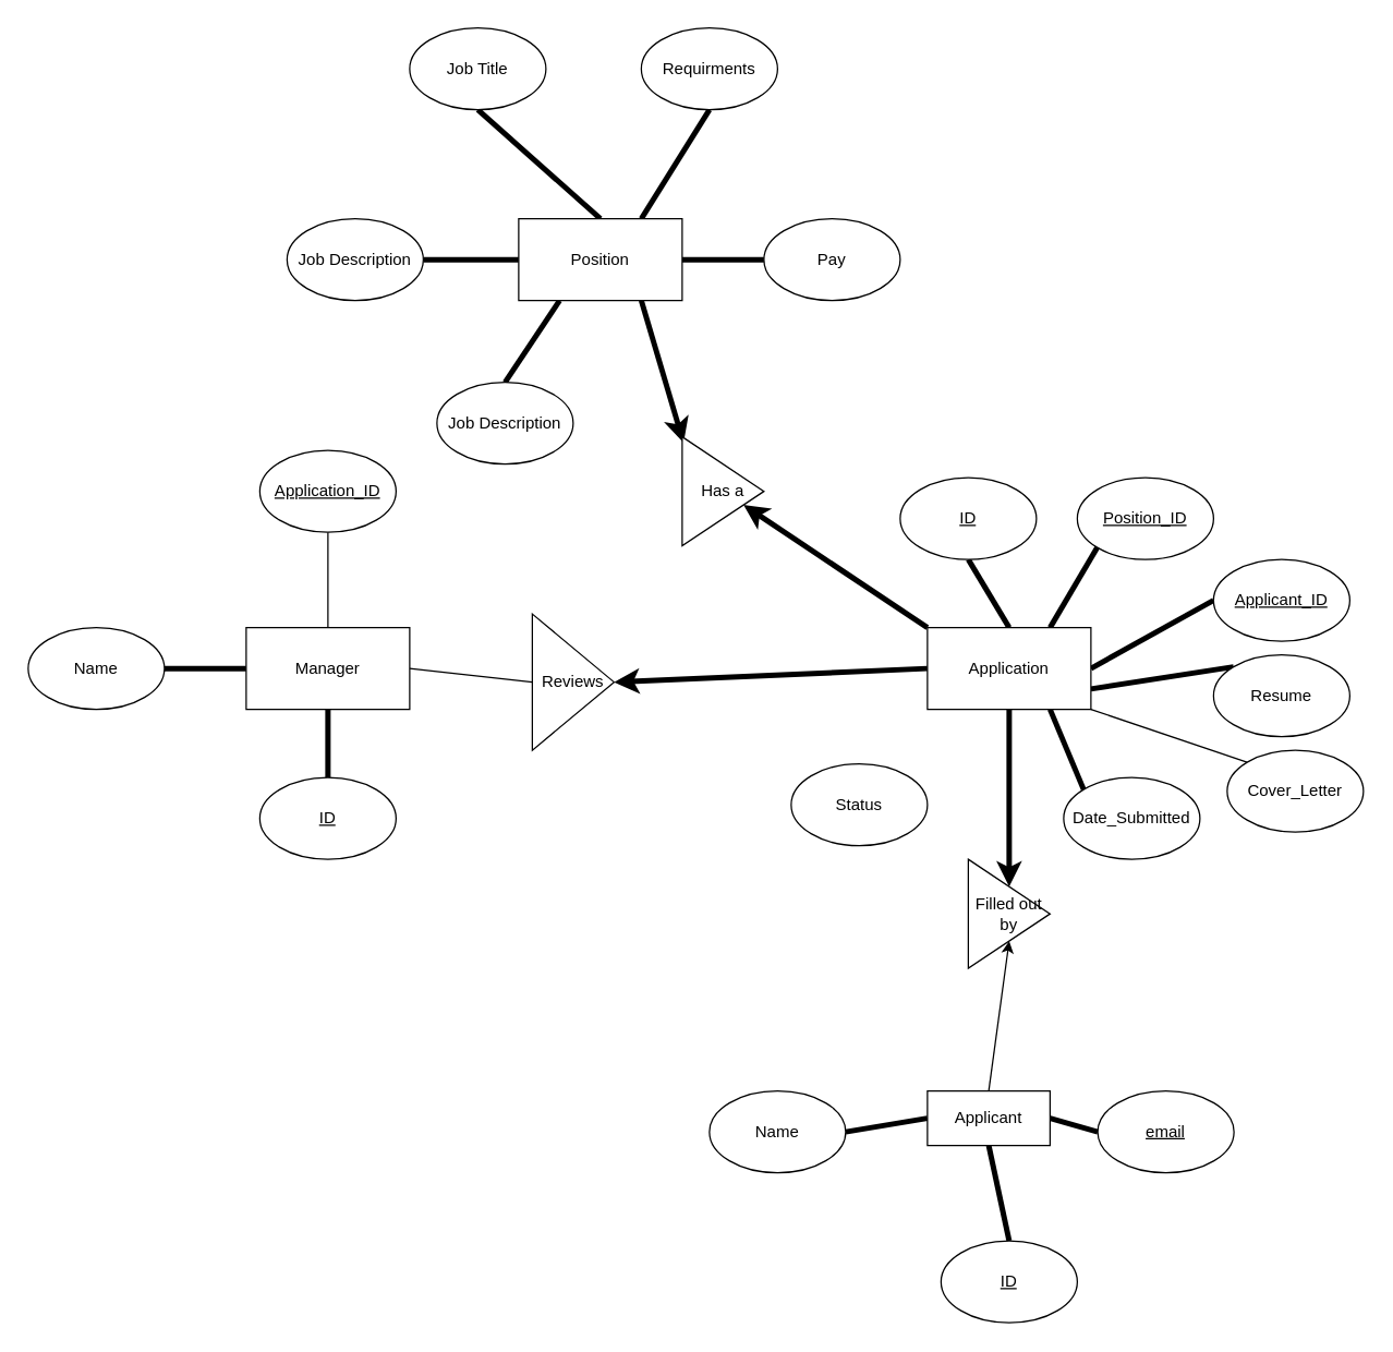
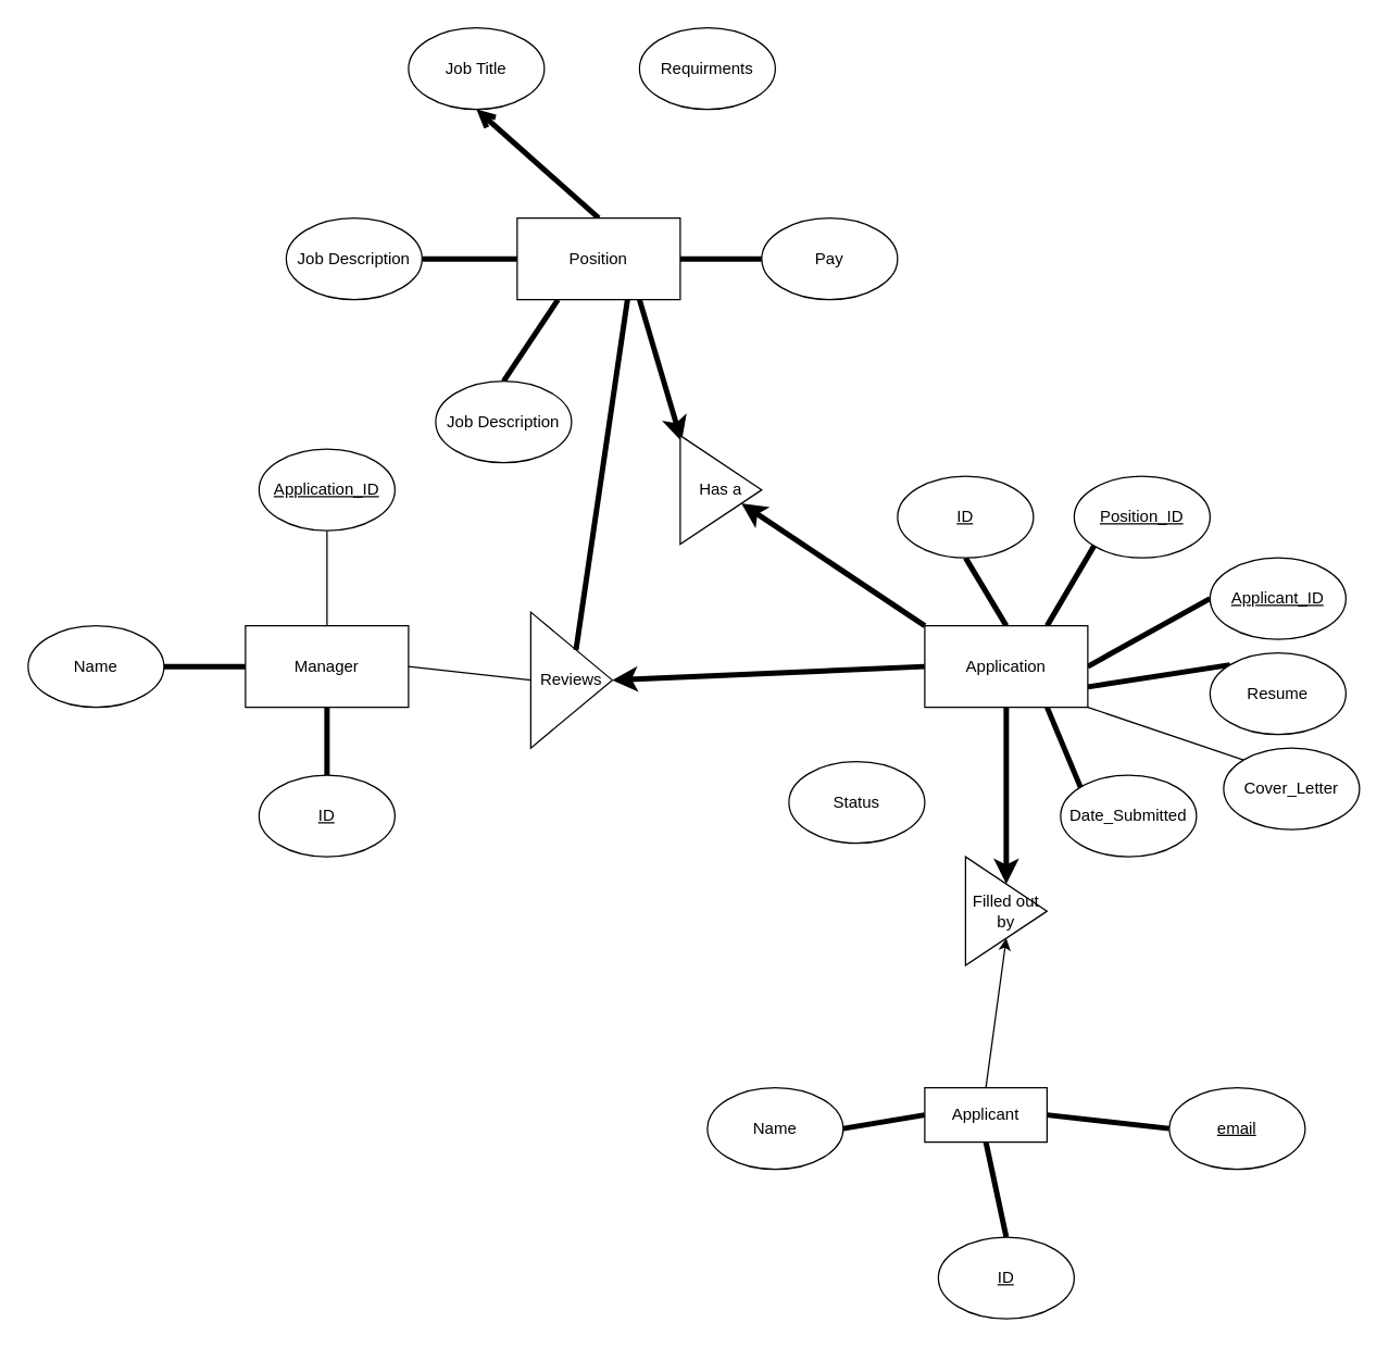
- <mxCell id="26" style="edgeStyle=none;html=1;exitX=0.5;exitY=0;exitDx=0;exitDy=0;entryX=0.5;entryY=1;entryDx=0;entryDy=0;endArrow=none;endFill=0;strokeWidth=4;" parent="1" source="30" target="36" edge="1"><mxGeometry relative="1" as="geometry" /></mxCell>
+ <mxCell id="26" style="edgeStyle=none;html=1;exitX=0.5;exitY=0;exitDx=0;exitDy=0;entryX=0.5;entryY=1;entryDx=0;entryDy=0;endArrow=open;endFill=0;strokeWidth=4;" parent="1" source="30" target="36" edge="1"><mxGeometry relative="1" as="geometry" /></mxCell>
- <mxCell id="27" style="edgeStyle=none;html=1;exitX=0.75;exitY=0;exitDx=0;exitDy=0;entryX=0.5;entryY=1;entryDx=0;entryDy=0;endArrow=none;endFill=0;strokeWidth=4;" parent="1" source="30" target="38" edge="1"><mxGeometry relative="1" as="geometry" /></mxCell>
+ <mxCell id="27" style="edgeStyle=none;html=1;exitX=0.75;exitY=0;exitDx=0;exitDy=0;endArrow=none;endFill=0;strokeWidth=4;" parent="1" source="30" target="22" edge="1"><mxGeometry relative="1" as="geometry" /></mxCell>
- <mxCell id="40" value="&lt;u&gt;email&lt;/u&gt;" style="ellipse;whiteSpace=wrap;html=1;" parent="1" vertex="1"><mxGeometry x="805" y="800" width="100" height="60" as="geometry" /></mxCell>
+ <mxCell id="40" value="&lt;u&gt;email&lt;/u&gt;" style="ellipse;whiteSpace=wrap;html=1;" parent="1" vertex="1"><mxGeometry x="860" y="800" width="100" height="60" as="geometry" /></mxCell>
